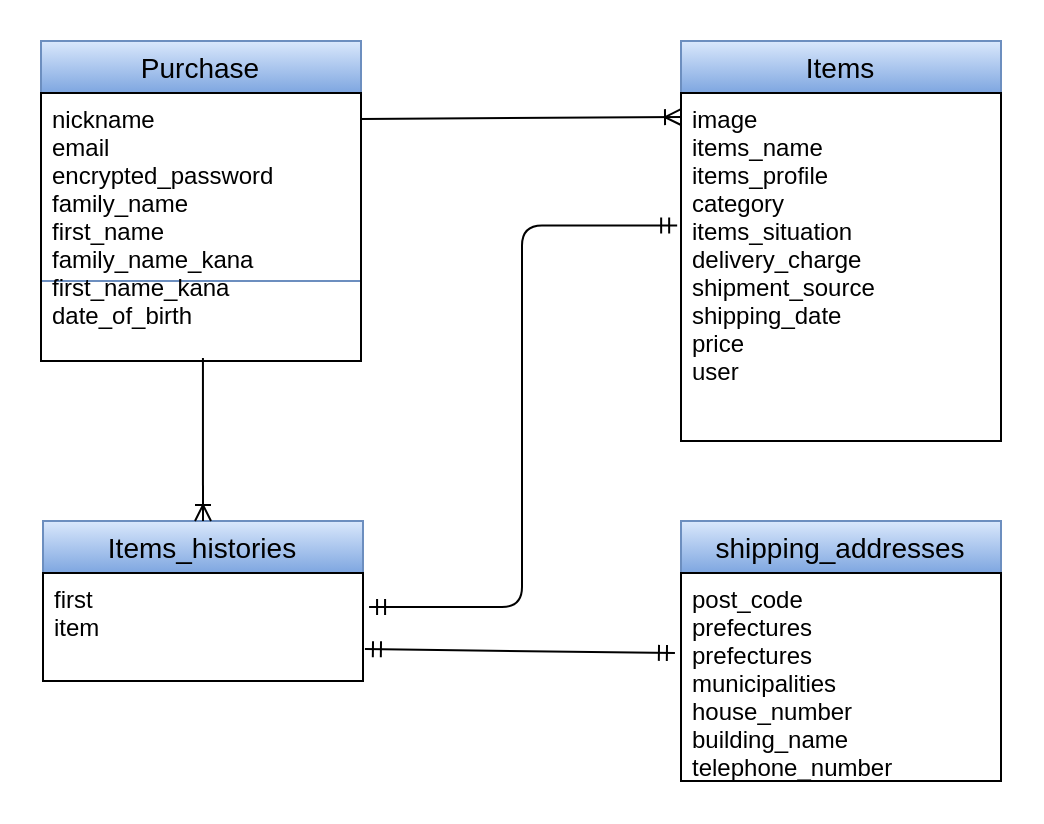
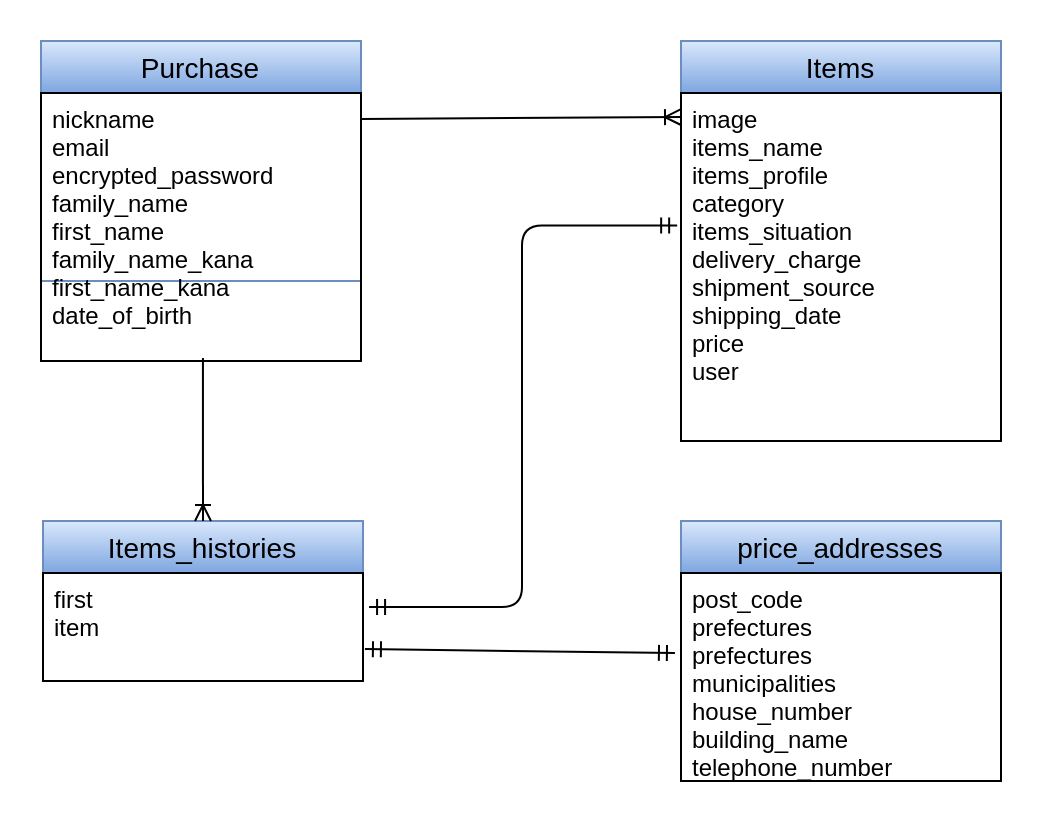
- <mxCell id="7" value="shipping_addresses" style="swimlane;fontStyle=0;childLayout=stackLayout;horizontal=1;startSize=26;horizontalStack=0;resizeParent=1;resizeParentMax=0;resizeLast=0;collapsible=1;marginBottom=0;align=center;fontSize=14;gradientColor=#7ea6e0;fillColor=#dae8fc;strokeColor=#6c8ebf;fontColor=#000000;" parent="1" vertex="1"><mxGeometry x="340" y="260" width="160" height="130" as="geometry" /></mxCell>
+ <mxCell id="7" value="price_addresses" style="swimlane;fontStyle=0;childLayout=stackLayout;horizontal=1;startSize=26;horizontalStack=0;resizeParent=1;resizeParentMax=0;resizeLast=0;collapsible=1;marginBottom=0;align=center;fontSize=14;gradientColor=#7ea6e0;fillColor=#dae8fc;strokeColor=#6c8ebf;fontColor=#000000;" parent="1" vertex="1"><mxGeometry x="340" y="260" width="160" height="130" as="geometry" /></mxCell>
